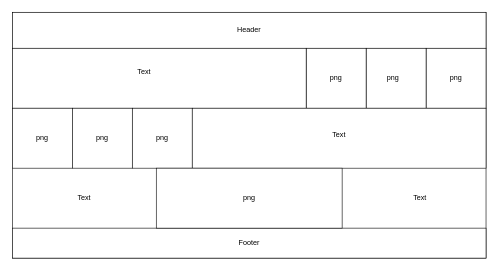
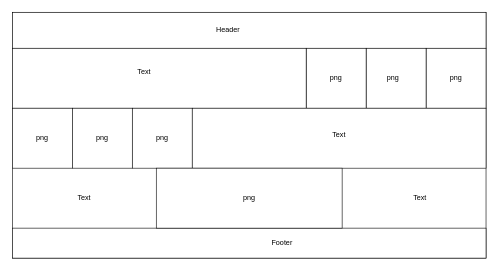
- <mxCell id="4" value="Header" style="text;html=1;strokeColor=none;fillColor=none;align=center;verticalAlign=middle;whiteSpace=wrap;rounded=0;" vertex="1" parent="1"><mxGeometry x="195" y="40" width="440" height="20" as="geometry" /></mxCell>
+ <mxCell id="4" value="Header" style="text;html=1;strokeColor=none;fillColor=none;align=center;verticalAlign=middle;whiteSpace=wrap;rounded=0;" vertex="1" parent="1"><mxGeometry x="160" y="40" width="440" height="20" as="geometry" /></mxCell>
- <mxCell id="27" value="Footer" style="text;html=1;strokeColor=none;fillColor=none;align=center;verticalAlign=middle;whiteSpace=wrap;rounded=0;" vertex="1" parent="1"><mxGeometry x="395" y="395" width="40" height="20" as="geometry" /></mxCell>
+ <mxCell id="27" value="Footer" style="text;html=1;strokeColor=none;fillColor=none;align=center;verticalAlign=middle;whiteSpace=wrap;rounded=0;" vertex="1" parent="1"><mxGeometry x="450" y="395" width="40" height="20" as="geometry" /></mxCell>
